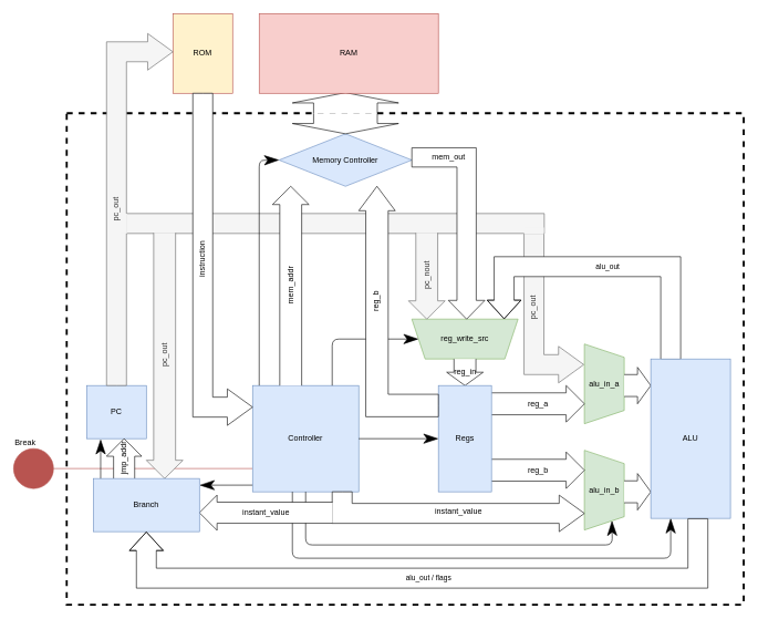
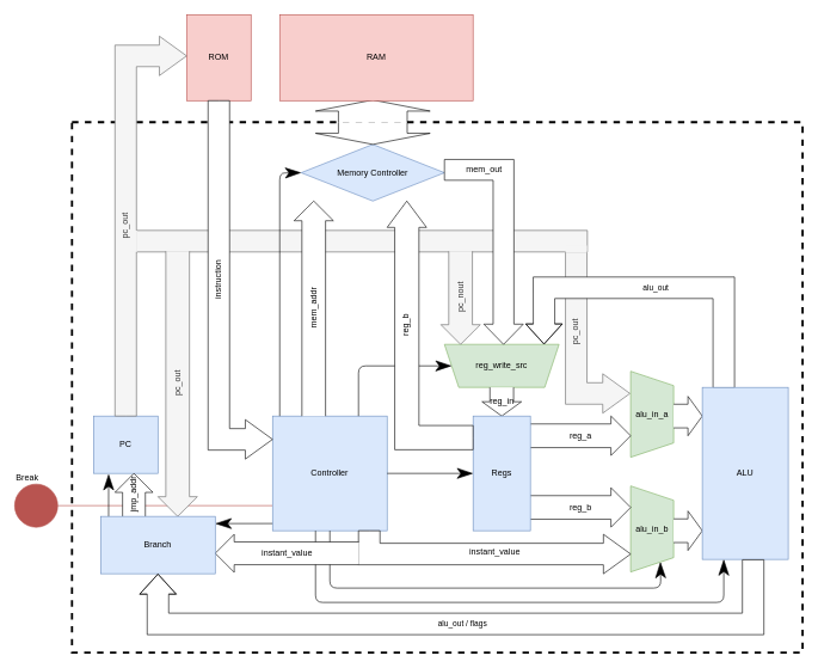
- <mxCell id="9" value="ROM" style="rounded=0;whiteSpace=wrap;html=1;fillColor=#fff2cc;strokeColor=#b85450;" vertex="1" parent="1"><mxGeometry x="260" y="20" width="90" height="120" as="geometry" /></mxCell>
+ <mxCell id="9" value="ROM" style="rounded=0;whiteSpace=wrap;html=1;fillColor=#f8cecc;strokeColor=#b85450;" vertex="1" parent="1"><mxGeometry x="260" y="20" width="90" height="120" as="geometry" /></mxCell>
